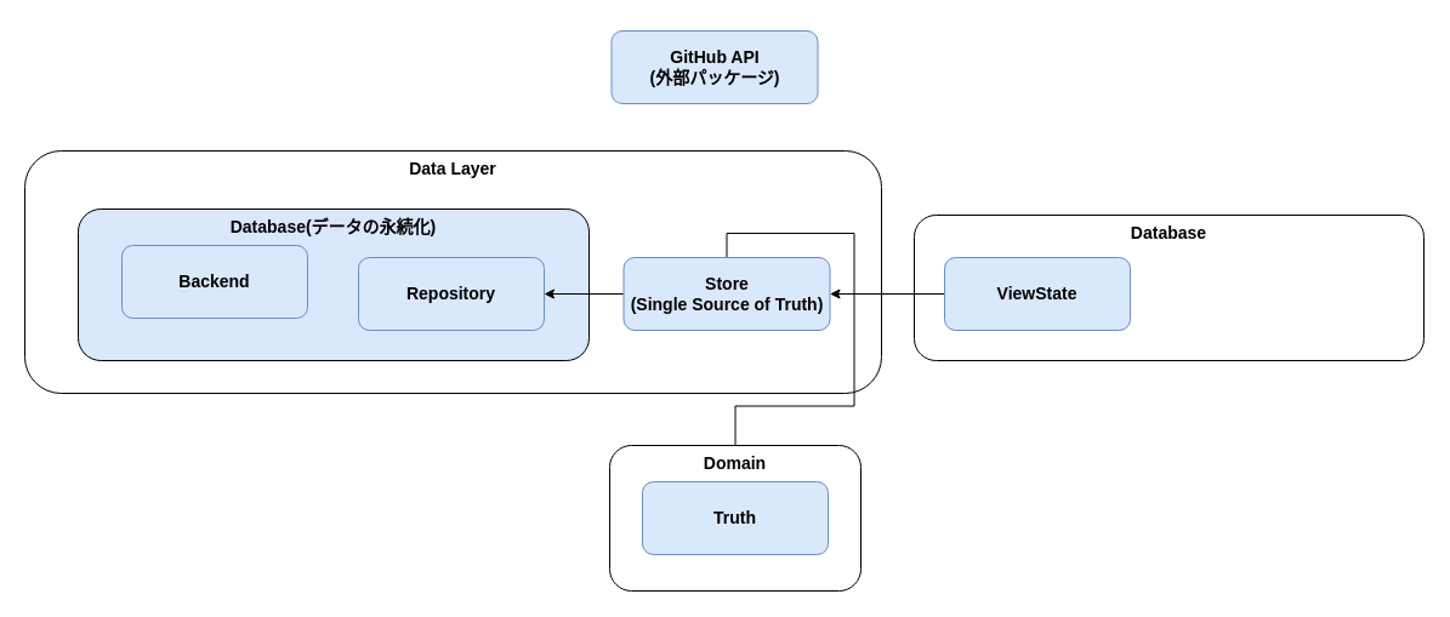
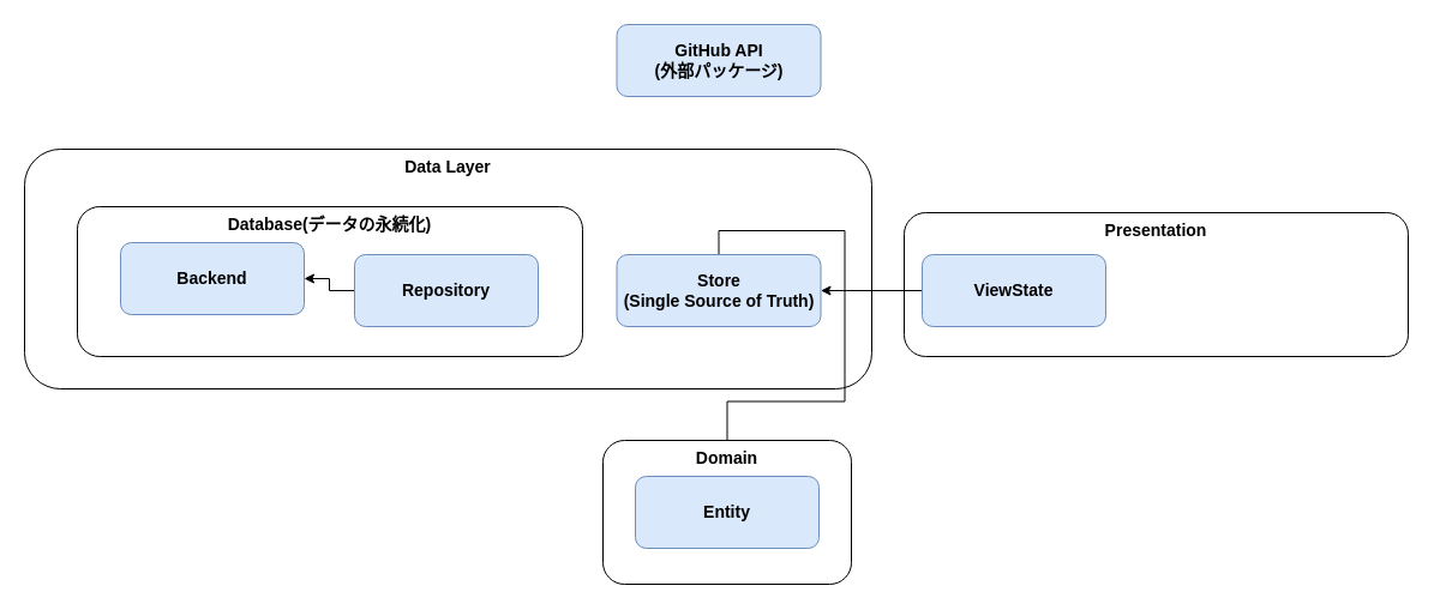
- <mxCell id="5" value="GitHub API&lt;br&gt;(外部パッケージ)" style="rounded=1;whiteSpace=wrap;html=1;fontSize=14;fontStyle=1;fillColor=#dae8fc;strokeColor=#6c8ebf;" parent="1" vertex="1"><mxGeometry x="503.5" y="25" width="170" height="60" as="geometry" /></mxCell>
+ <mxCell id="5" value="GitHub API&lt;br&gt;(外部パッケージ)" style="rounded=1;whiteSpace=wrap;html=1;fontSize=14;fontStyle=1;fillColor=#dae8fc;strokeColor=#6c8ebf;" parent="1" vertex="1"><mxGeometry x="513.5" y="20" width="170" height="60" as="geometry" /></mxCell>
- <mxCell id="4" value="Database" style="rounded=1;whiteSpace=wrap;html=1;align=center;verticalAlign=top;fontSize=14;fontStyle=1" parent="1" vertex="1"><mxGeometry x="753" y="177" width="420" height="120" as="geometry" /></mxCell>
+ <mxCell id="4" value="Presentation" style="rounded=1;whiteSpace=wrap;html=1;align=center;verticalAlign=top;fontSize=14;fontStyle=1" parent="1" vertex="1"><mxGeometry x="753" y="177" width="420" height="120" as="geometry" /></mxCell>
- <mxCell id="3" value="Database(データの永続化)" style="rounded=1;whiteSpace=wrap;html=1;align=center;verticalAlign=top;fontSize=14;fontStyle=1;fillColor=#dae8fc;" parent="1" vertex="1"><mxGeometry x="64" y="172" width="421" height="125" as="geometry" /></mxCell>
+ <mxCell id="3" value="Database(データの永続化)" style="rounded=1;whiteSpace=wrap;html=1;align=center;verticalAlign=top;fontSize=14;fontStyle=1" parent="1" vertex="1"><mxGeometry x="64" y="172" width="421" height="125" as="geometry" /></mxCell>
+ <mxCell id="11" style="edgeStyle=orthogonalEdgeStyle;rounded=0;orthogonalLoop=1;jettySize=auto;html=1;exitX=0;exitY=0.5;exitDx=0;exitDy=0;" edge="1" parent="1" source="12" target="13"><mxGeometry relative="1" as="geometry" /></mxCell>
- <mxCell id="8" style="edgeStyle=orthogonalEdgeStyle;rounded=0;orthogonalLoop=1;jettySize=auto;html=1;exitX=0;exitY=0.5;exitDx=0;exitDy=0;" edge="1" parent="1" source="10" target="12"><mxGeometry relative="1" as="geometry" /></mxCell>
- <mxCell id="7" value="ViewState" style="rounded=1;whiteSpace=wrap;html=1;fontSize=14;fontStyle=1;fillColor=#dae8fc;strokeColor=#6c8ebf;" parent="1" vertex="1"><mxGeometry x="778" y="212" width="153" height="60" as="geometry" /></mxCell>
+ <mxCell id="7" value="ViewState" style="rounded=1;whiteSpace=wrap;html=1;fontSize=14;fontStyle=1;fillColor=#dae8fc;strokeColor=#6c8ebf;" parent="1" vertex="1"><mxGeometry x="768" y="212" width="153" height="60" as="geometry" /></mxCell>
- <mxCell id="16" value="Truth" style="rounded=1;whiteSpace=wrap;html=1;fontSize=14;fontStyle=1;fillColor=#dae8fc;strokeColor=#6c8ebf;" parent="14" vertex="1"><mxGeometry x="27" y="30" width="153" height="60" as="geometry" /></mxCell>
+ <mxCell id="16" value="Entity" style="rounded=1;whiteSpace=wrap;html=1;fontSize=14;fontStyle=1;fillColor=#dae8fc;strokeColor=#6c8ebf;" parent="14" vertex="1"><mxGeometry x="27" y="30" width="153" height="60" as="geometry" /></mxCell>
